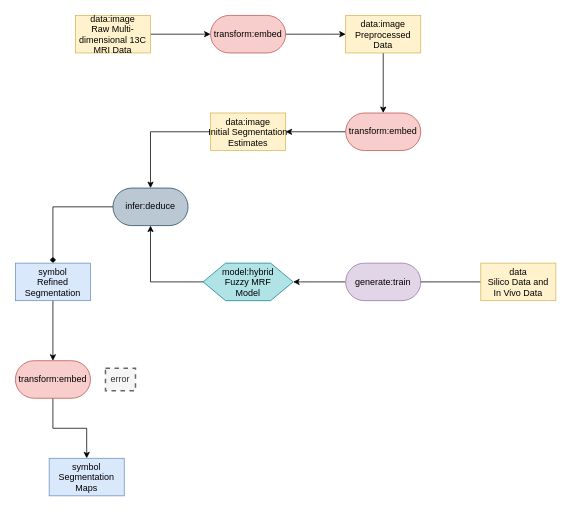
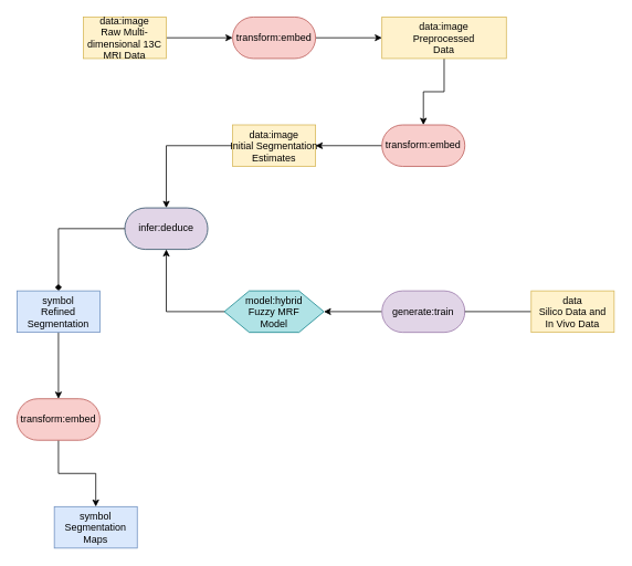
- <mxCell id="7" value="data:image&#10;Preprocessed&#10;Data" style="rectangle;fillColor=#fff2cc;strokeColor=#d6b656;" name="data" vertex="1" parent="1"><mxGeometry x="460" y="20" width="100" height="50" as="geometry" /></mxCell>
+ <mxCell id="7" value="data:image&#10;Preprocessed&#10;Data" style="rectangle;fillColor=#fff2cc;strokeColor=#d6b656;" name="data" vertex="1" parent="1"><mxGeometry x="460" y="20" width="150" height="50" as="geometry" /></mxCell>
- <mxCell id="13" value="infer:deduce" style="rounded=1;whiteSpace=wrap;html=1;arcSize=50;fillColor=#bac8d3;strokeColor=#23445d;" name="infer:deduce" vertex="1" parent="1"><mxGeometry x="150" y="250" width="100" height="50" as="geometry" /></mxCell>
+ <mxCell id="13" value="infer:deduce" style="rounded=1;whiteSpace=wrap;html=1;arcSize=50;fillColor=#e1d5e7;strokeColor=#23445d;" name="infer:deduce" vertex="1" parent="1"><mxGeometry x="150" y="250" width="100" height="50" as="geometry" /></mxCell>
- <mxCell id="25" value="error" style="text;html=1;align=center;verticalAlign=middle;whiteSpace=wrap;rounded=0;dashed=1;fillColor=#f5f5f5;fontColor=#333333;strokeColor=#666666;strokeWidth=2;" name="text" vertex="1" parent="1"><mxGeometry x="140" y="490" width="40" height="30" as="geometry" /></mxCell>
